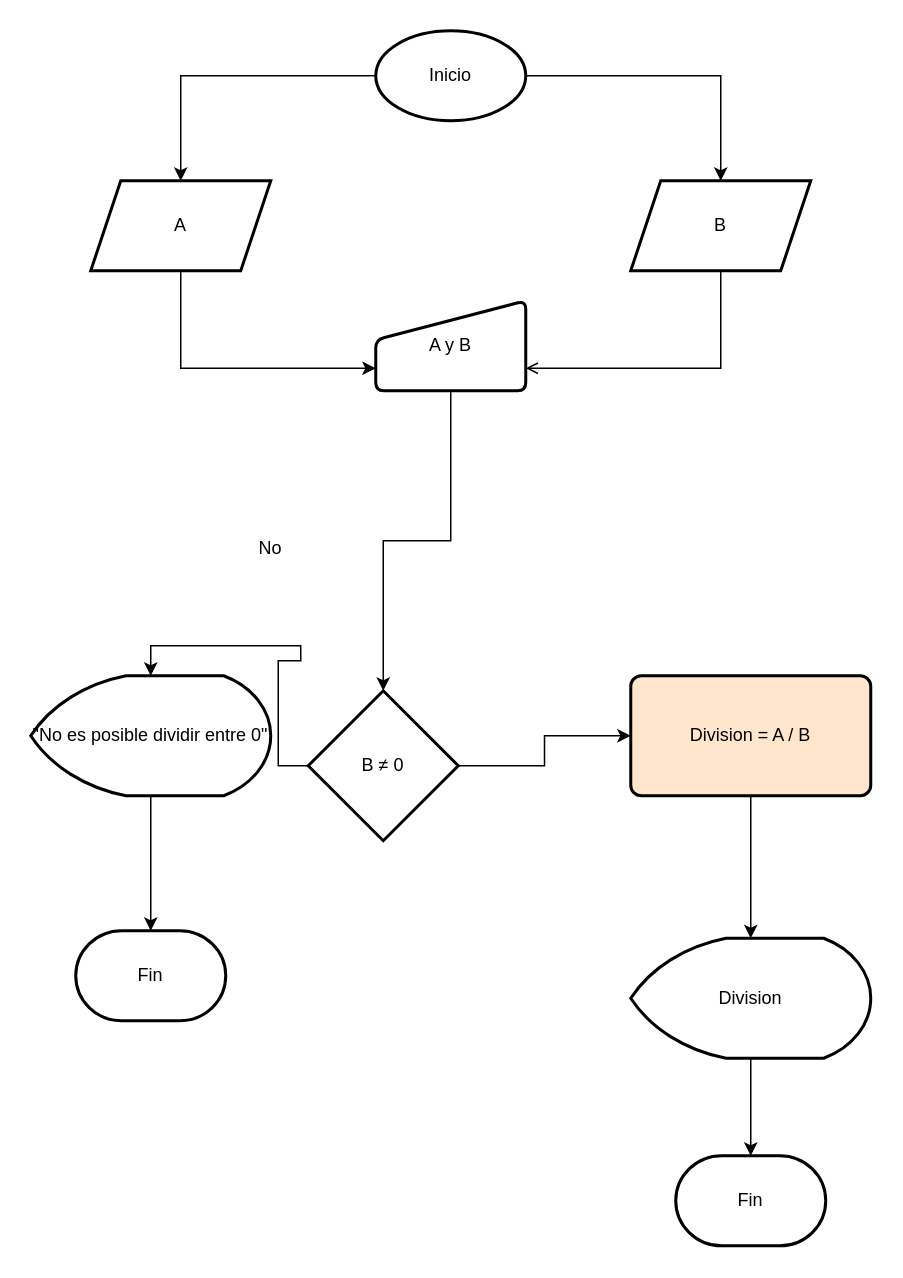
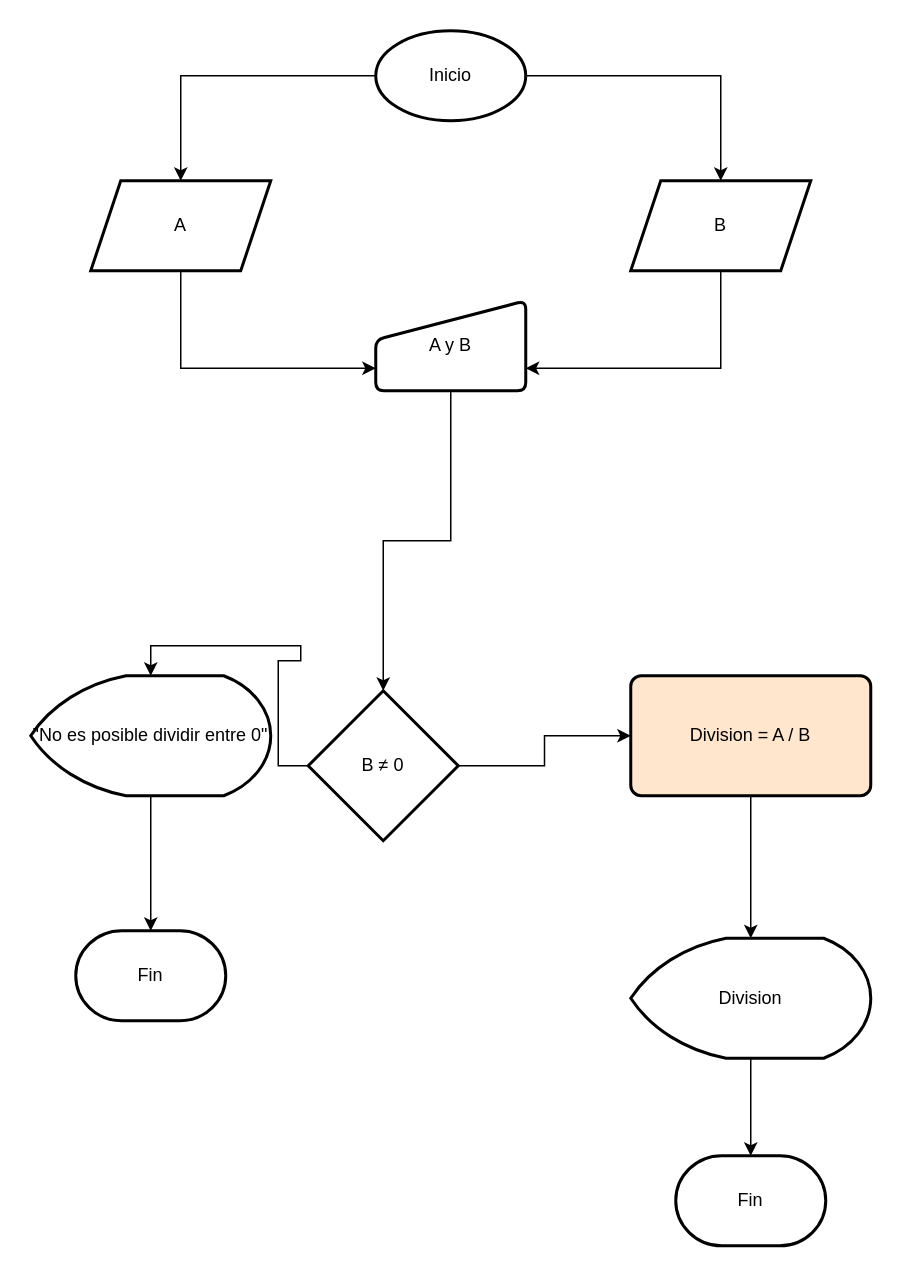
- <mxCell id="7" style="edgeStyle=orthogonalEdgeStyle;rounded=0;orthogonalLoop=1;jettySize=auto;html=1;entryX=1;entryY=0.75;entryDx=0;entryDy=0;endArrow=open;" edge="1" parent="1" source="8" target="9"><mxGeometry relative="1" as="geometry"><Array as="points"><mxPoint x="480" y="245" /></Array></mxGeometry></mxCell>
+ <mxCell id="7" style="edgeStyle=orthogonalEdgeStyle;rounded=0;orthogonalLoop=1;jettySize=auto;html=1;entryX=1;entryY=0.75;entryDx=0;entryDy=0;" edge="1" parent="1" source="8" target="9"><mxGeometry relative="1" as="geometry"><Array as="points"><mxPoint x="480" y="245" /></Array></mxGeometry></mxCell>
- <mxCell id="16" value="No" style="text;html=1;align=center;verticalAlign=middle;whiteSpace=wrap;rounded=0;" vertex="1" parent="1"><mxGeometry x="150" y="350" width="60" height="30" as="geometry" /></mxCell>
